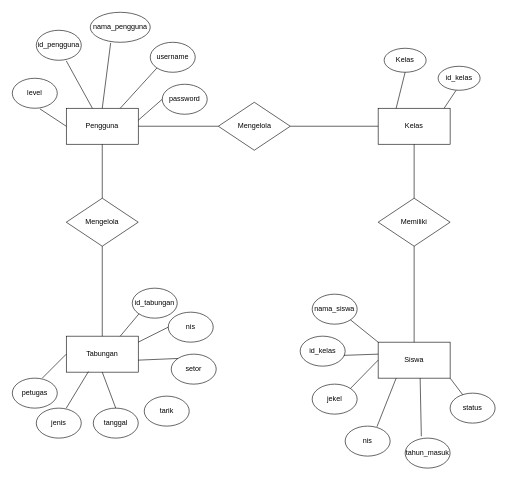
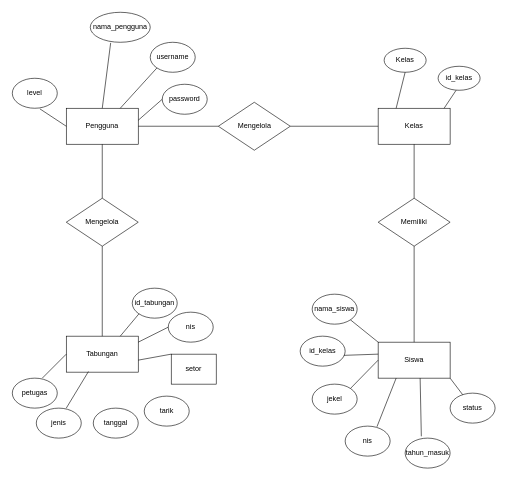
- <mxCell id="26" value="id_pengguna" style="ellipse;whiteSpace=wrap;html=1;" vertex="1" parent="1"><mxGeometry x="60" y="50" width="75" height="50" as="geometry" /></mxCell>
- <mxCell id="40" value="" style="endArrow=none;html=1;rounded=0;entryX=0.667;entryY=1.02;entryDx=0;entryDy=0;entryPerimeter=0;" edge="1" parent="1" source="5" target="26"><mxGeometry width="50" height="50" relative="1" as="geometry"><mxPoint x="135" y="180" as="sourcePoint" /><mxPoint x="185" y="130" as="targetPoint" /></mxGeometry></mxCell>
- <mxCell id="30" value="setor" style="ellipse;whiteSpace=wrap;html=1;" vertex="1" parent="1"><mxGeometry x="285" y="590" width="75" height="50" as="geometry" /></mxCell>
+ <mxCell id="30" value="setor" style="whiteSpace=wrap;html=1;rounded=0;" vertex="1" parent="1"><mxGeometry x="285" y="590" width="75" height="50" as="geometry" /></mxCell>
- <mxCell id="51" value="" style="endArrow=none;html=1;rounded=0;entryX=0.5;entryY=0;entryDx=0;entryDy=0;exitX=0.5;exitY=1;exitDx=0;exitDy=0;" edge="1" parent="1" source="7" target="32"><mxGeometry width="50" height="50" relative="1" as="geometry"><mxPoint x="140" y="660" as="sourcePoint" /><mxPoint x="190" y="610" as="targetPoint" /></mxGeometry></mxCell>
